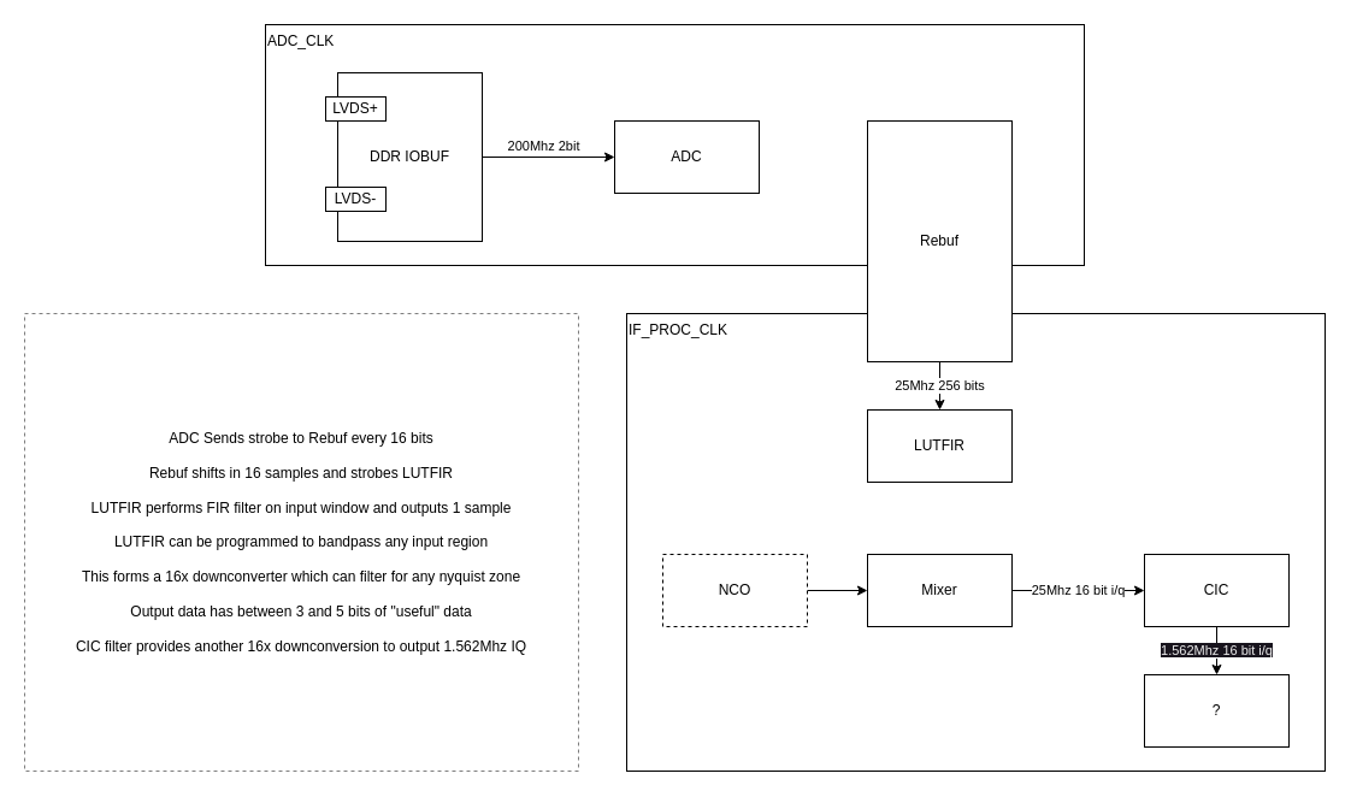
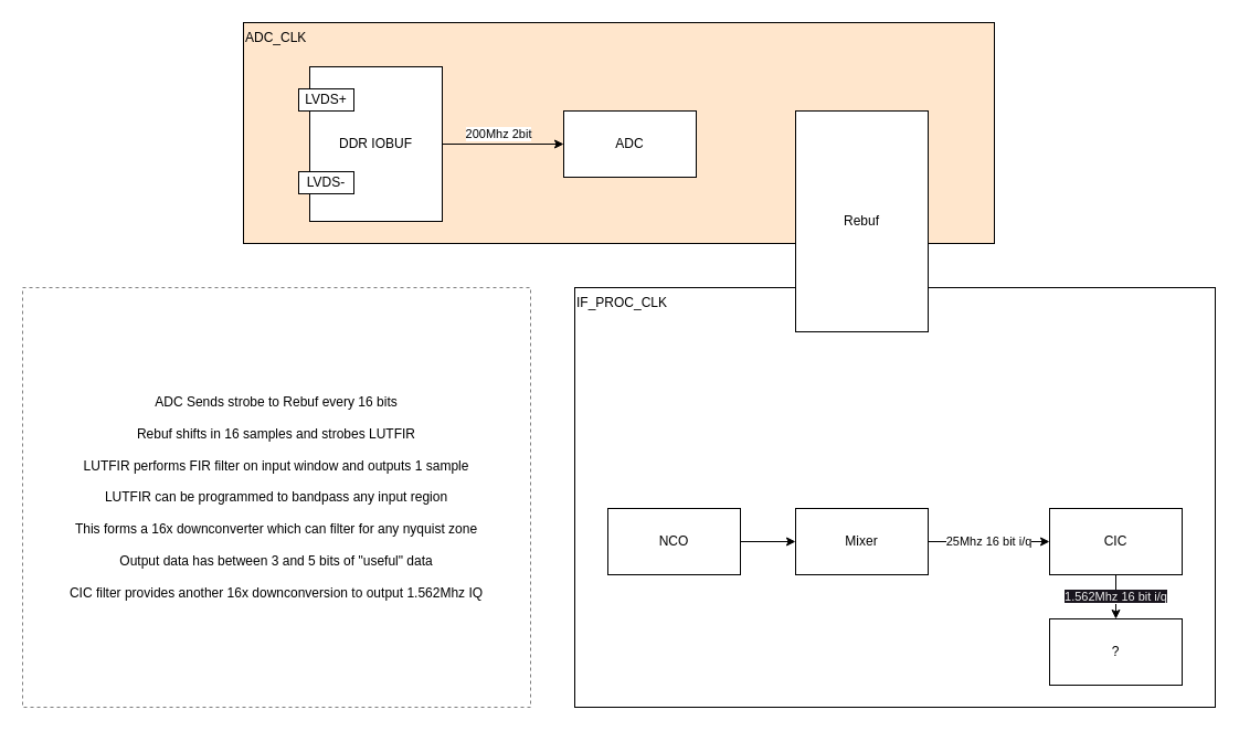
- <mxCell id="2" value="ADC_CLK" style="rounded=0;whiteSpace=wrap;html=1;verticalAlign=top;align=left;" parent="1" vertex="1"><mxGeometry x="220" y="20" width="680" height="200" as="geometry" /></mxCell>
+ <mxCell id="2" value="ADC_CLK" style="rounded=0;whiteSpace=wrap;html=1;verticalAlign=top;align=left;fillColor=#ffe6cc;" parent="1" vertex="1"><mxGeometry x="220" y="20" width="680" height="200" as="geometry" /></mxCell>
- <mxCell id="4" value="25Mhz 256 bits" style="edgeStyle=none;html=1;" parent="1" source="13" target="14" edge="1"><mxGeometry relative="1" as="geometry" /></mxCell>
- <mxCell id="14" value="LUTFIR" style="rounded=0;whiteSpace=wrap;html=1;" parent="1" vertex="1"><mxGeometry x="720" y="340" width="120" height="60" as="geometry" /></mxCell>
- <mxCell id="15" value="NCO" style="rounded=0;whiteSpace=wrap;html=1;dashed=1;" parent="1" vertex="1"><mxGeometry x="550" y="460" width="120" height="60" as="geometry" /></mxCell>
+ <mxCell id="15" value="NCO" style="rounded=0;whiteSpace=wrap;html=1;" parent="1" vertex="1"><mxGeometry x="550" y="460" width="120" height="60" as="geometry" /></mxCell>
